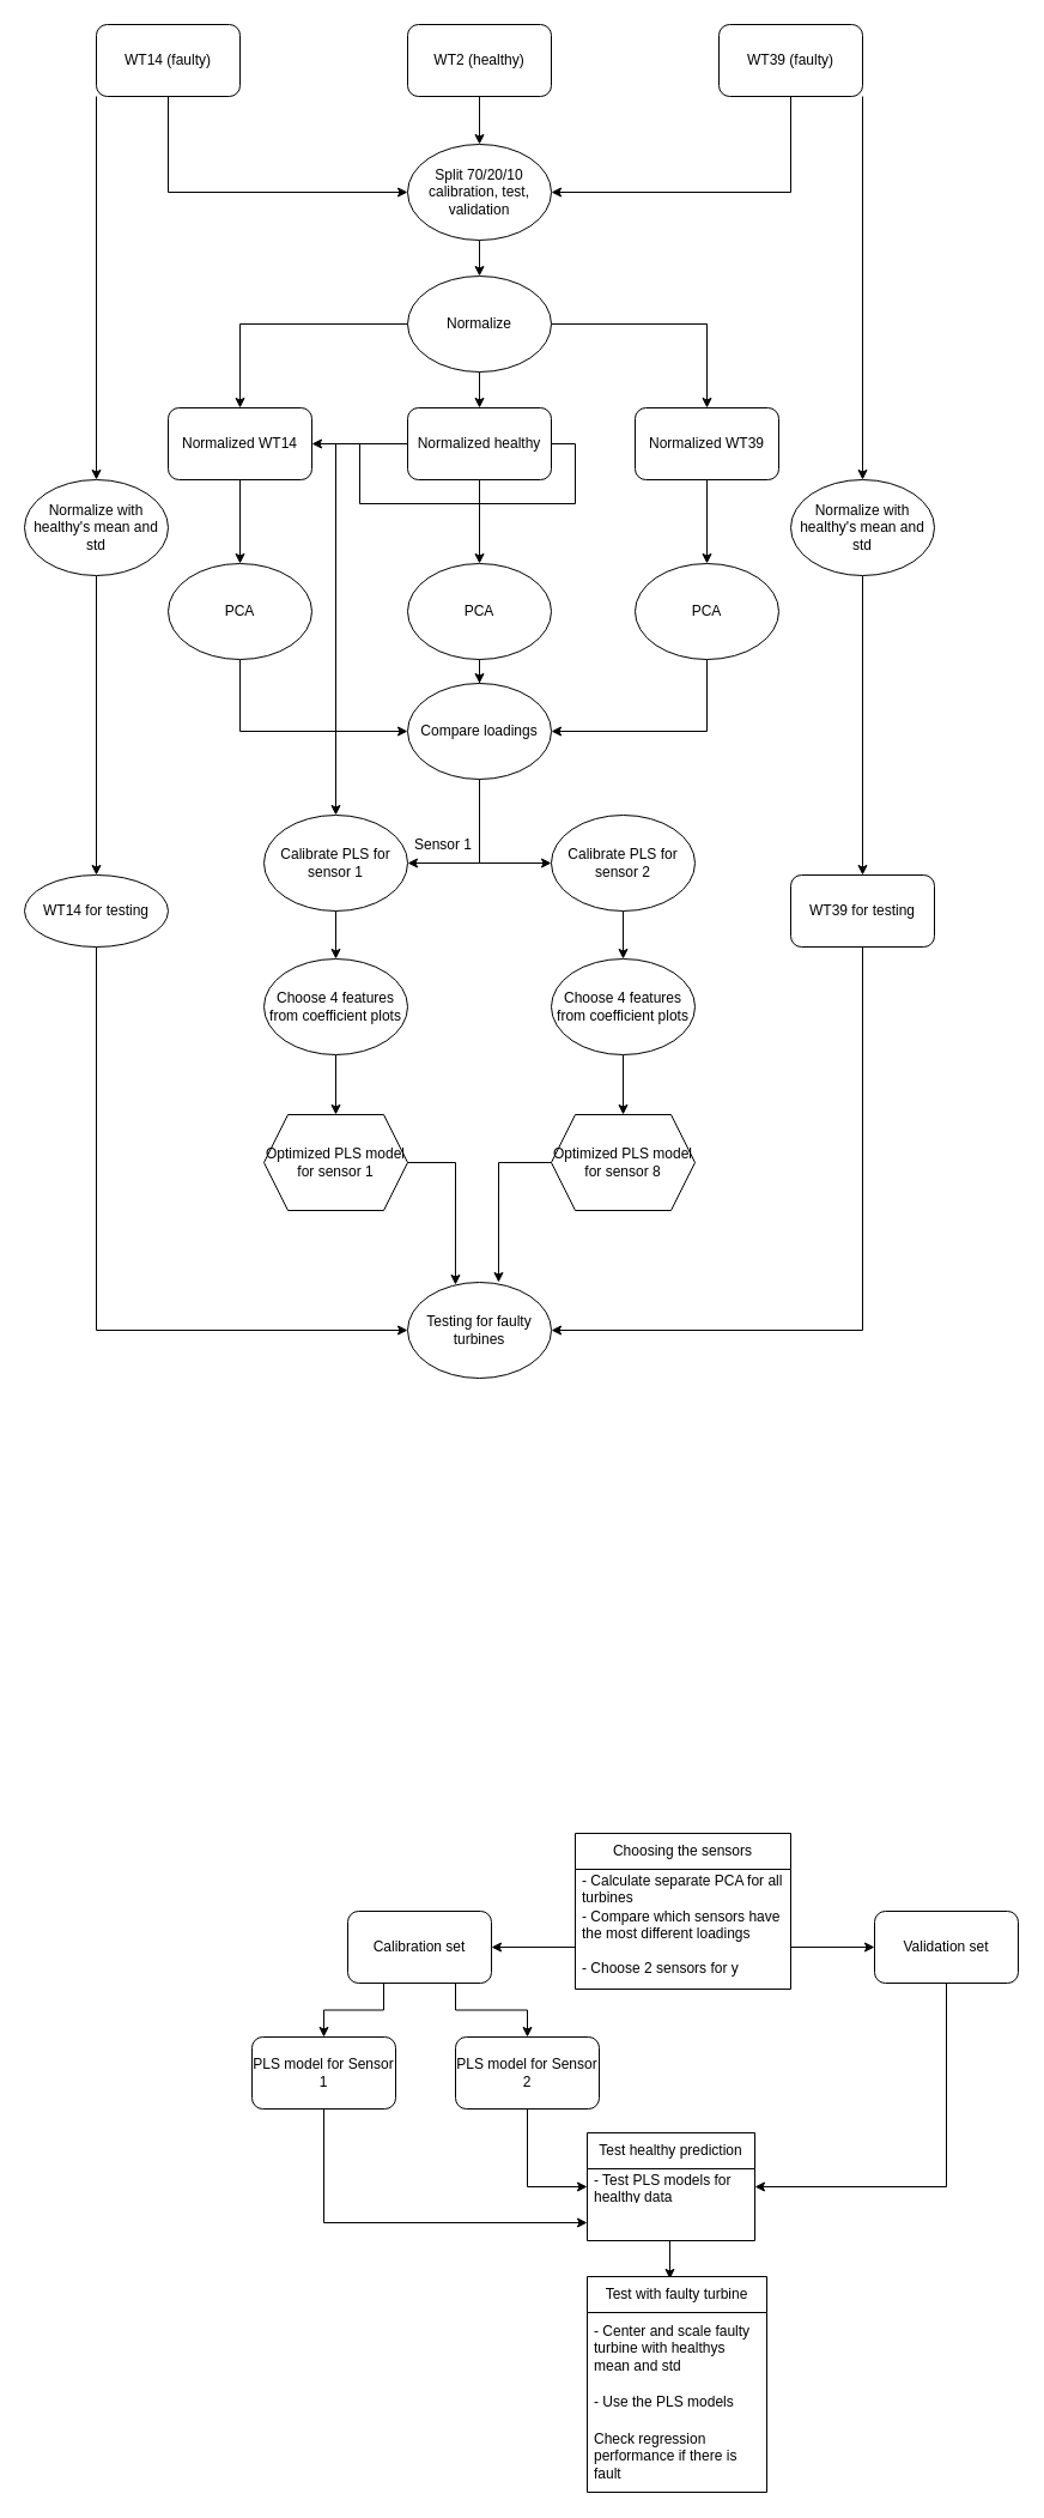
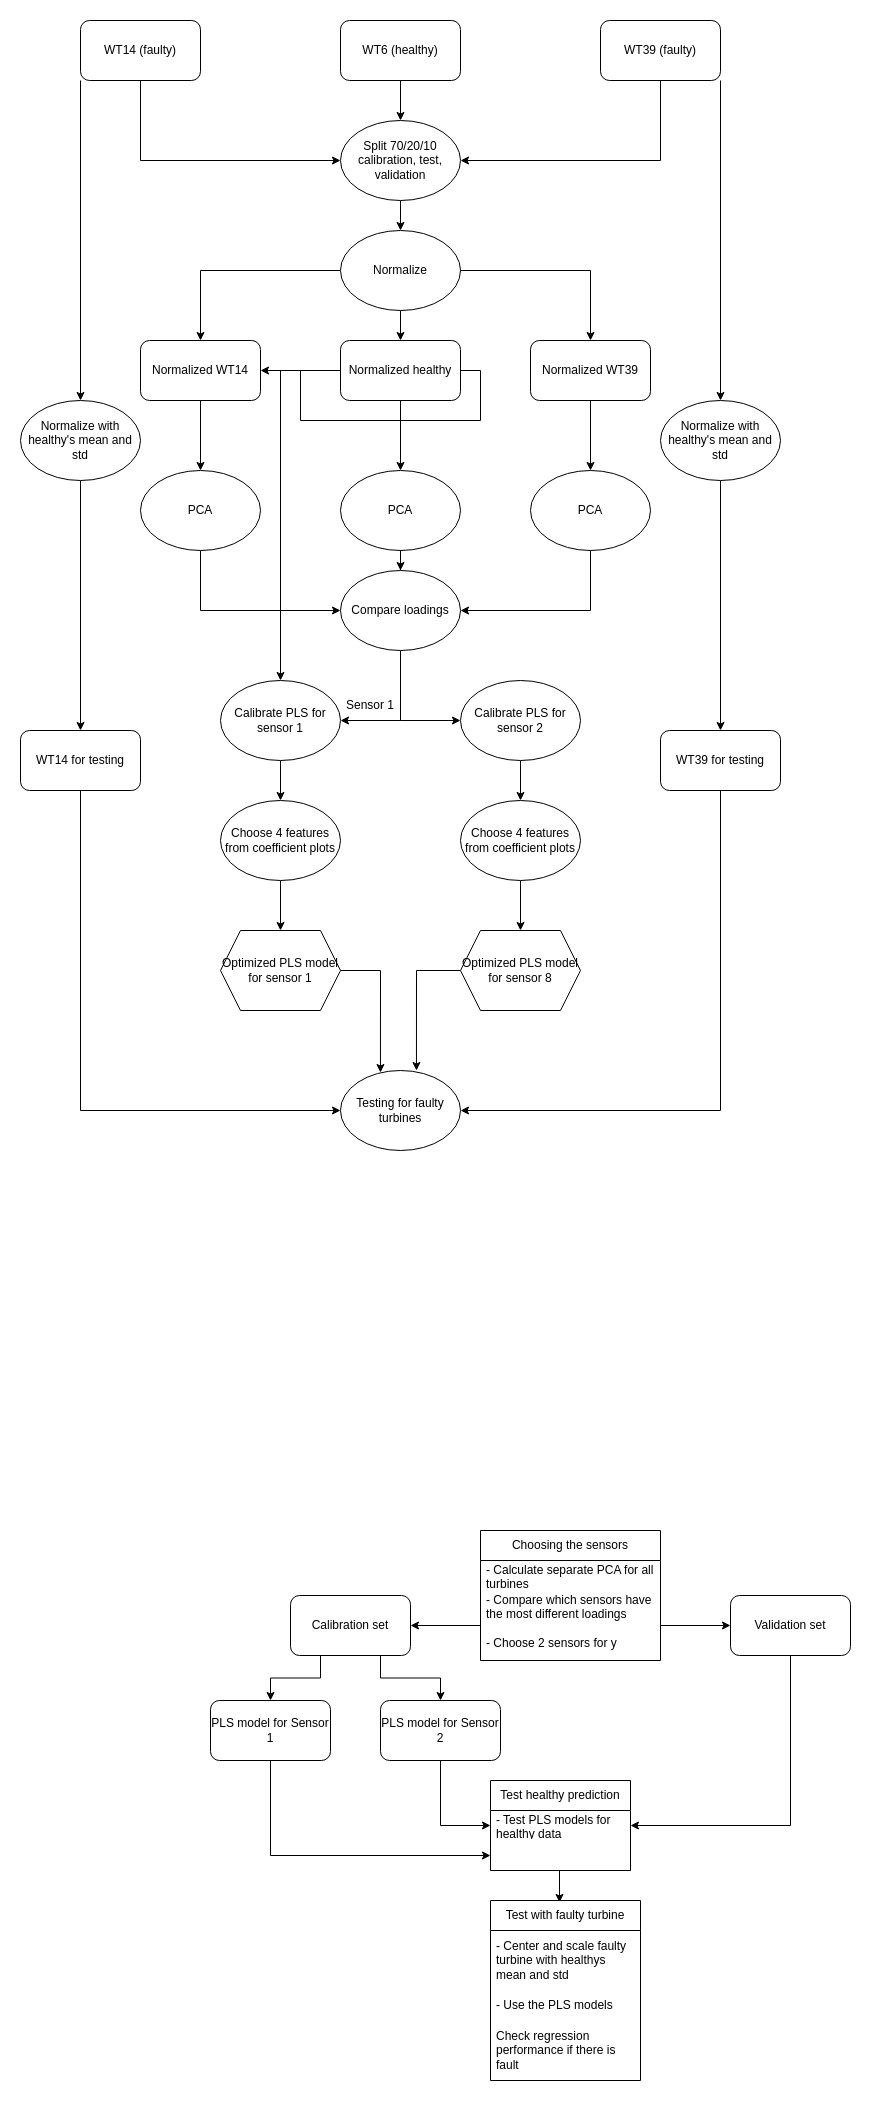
- <mxCell id="34" value="WT2 (healthy)" style="rounded=1;whiteSpace=wrap;html=1;" vertex="1" parent="1"><mxGeometry x="340" y="20" width="120" height="60" as="geometry" /></mxCell>
+ <mxCell id="34" value="WT6 (healthy)" style="rounded=1;whiteSpace=wrap;html=1;" vertex="1" parent="1"><mxGeometry x="340" y="20" width="120" height="60" as="geometry" /></mxCell>
- <mxCell id="78" value="WT14 for testing" style="ellipse;whiteSpace=wrap;html=1;" vertex="1" parent="1"><mxGeometry x="20" y="730" width="120" height="60" as="geometry" /></mxCell>
+ <mxCell id="78" value="WT14 for testing" style="rounded=1;whiteSpace=wrap;html=1;" vertex="1" parent="1"><mxGeometry x="20" y="730" width="120" height="60" as="geometry" /></mxCell>
